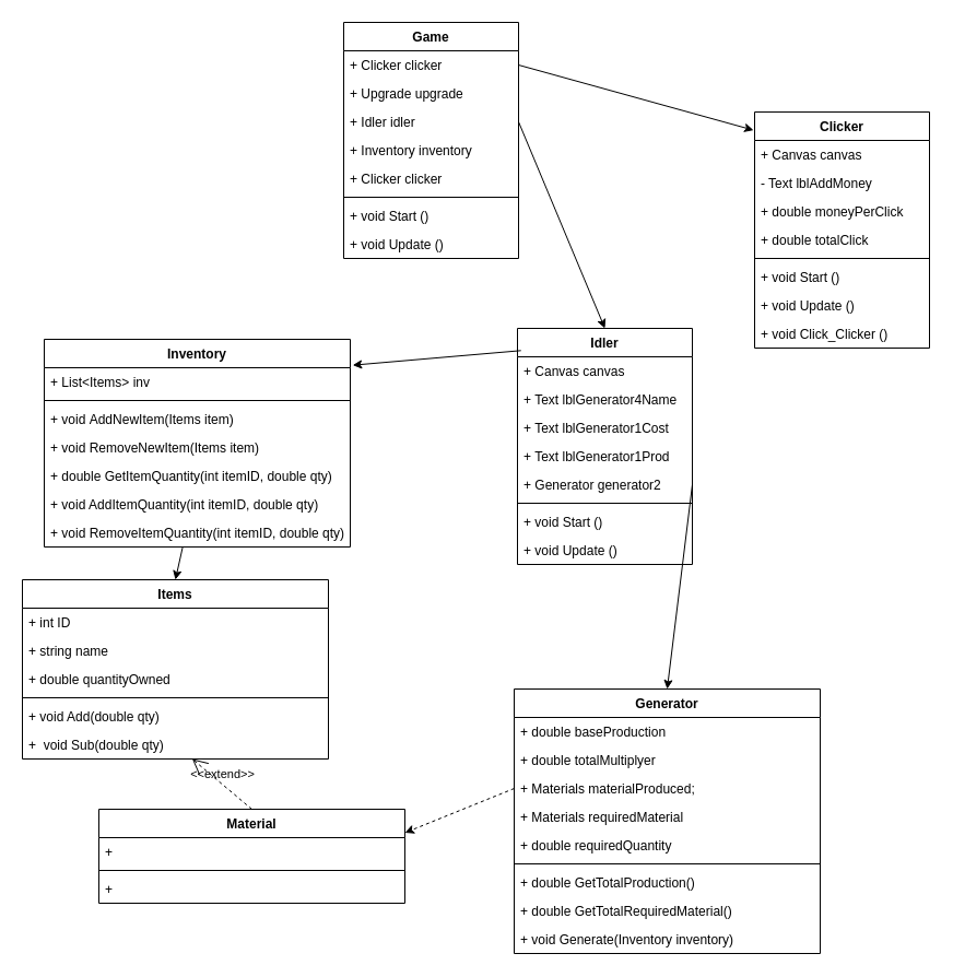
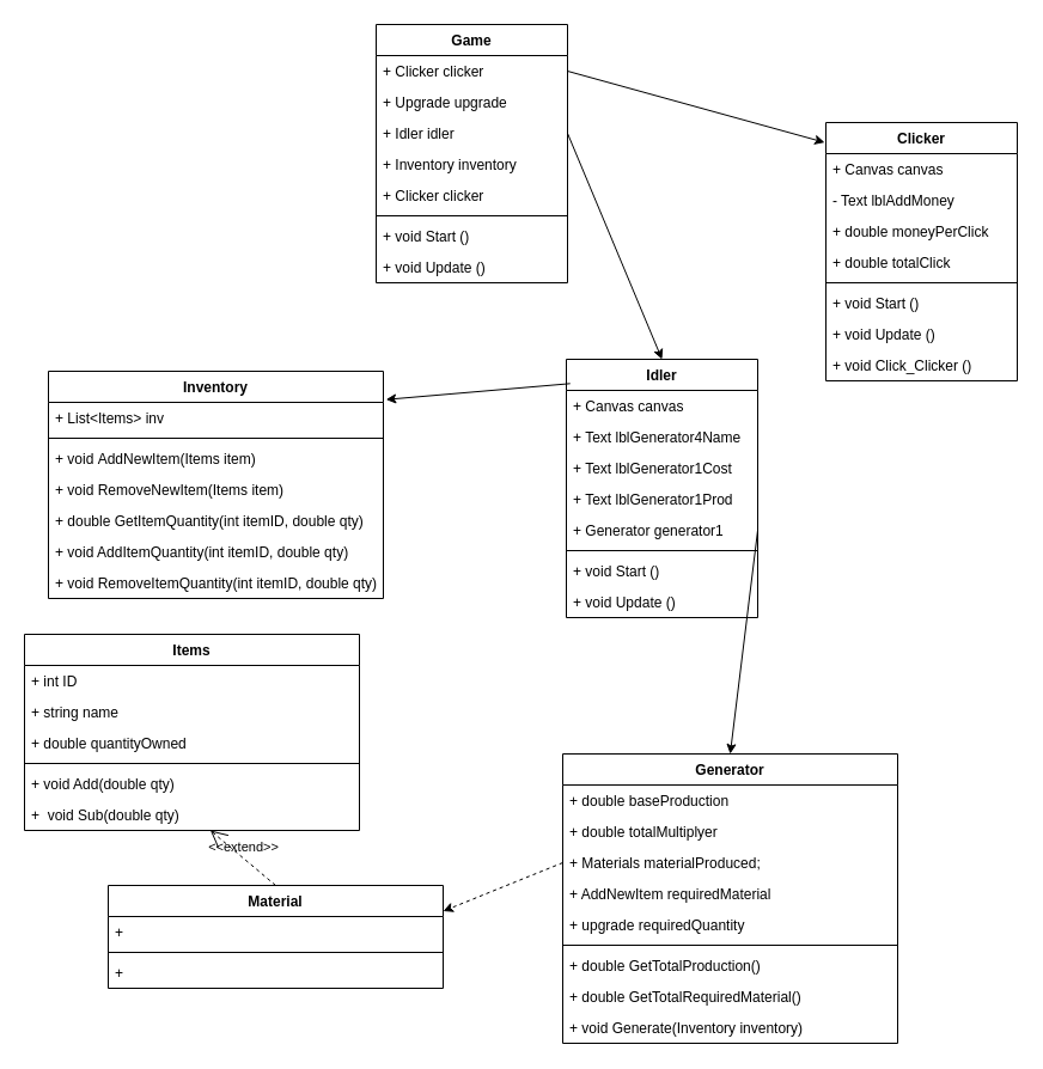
- <mxCell id="58" value="+ Generator generator2" style="text;strokeColor=none;fillColor=none;align=left;verticalAlign=top;spacingLeft=4;spacingRight=4;overflow=hidden;rotatable=0;points=[[0,0.5],[1,0.5]];portConstraint=eastwest;" vertex="1" parent="53"><mxGeometry y="130" width="160" height="26" as="geometry" /></mxCell>
+ <mxCell id="58" value="+ Generator generator1" style="text;strokeColor=none;fillColor=none;align=left;verticalAlign=top;spacingLeft=4;spacingRight=4;overflow=hidden;rotatable=0;points=[[0,0.5],[1,0.5]];portConstraint=eastwest;" vertex="1" parent="53"><mxGeometry y="130" width="160" height="26" as="geometry" /></mxCell>
- <mxCell id="52" value="" style="endArrow=classic;html=1;exitX=0.452;exitY=1.021;exitDx=0;exitDy=0;entryX=0.5;entryY=0;entryDx=0;entryDy=0;exitPerimeter=0;" edge="1" parent="1" source="28" target="29"><mxGeometry width="50" height="50" relative="1" as="geometry"><mxPoint x="420" y="207" as="sourcePoint" /><mxPoint x="180" y="280" as="targetPoint" /></mxGeometry></mxCell>
- <mxCell id="40" value="+ Materials requiredMaterial" style="text;strokeColor=none;fillColor=none;align=left;verticalAlign=top;spacingLeft=4;spacingRight=4;overflow=hidden;rotatable=0;points=[[0,0.5],[1,0.5]];portConstraint=eastwest;" vertex="1" parent="36"><mxGeometry y="104" width="280" height="26" as="geometry" /></mxCell>
+ <mxCell id="40" value="+ AddNewItem requiredMaterial" style="text;strokeColor=none;fillColor=none;align=left;verticalAlign=top;spacingLeft=4;spacingRight=4;overflow=hidden;rotatable=0;points=[[0,0.5],[1,0.5]];portConstraint=eastwest;" vertex="1" parent="36"><mxGeometry y="104" width="280" height="26" as="geometry" /></mxCell>
- <mxCell id="41" value="+ double requiredQuantity" style="text;strokeColor=none;fillColor=none;align=left;verticalAlign=top;spacingLeft=4;spacingRight=4;overflow=hidden;rotatable=0;points=[[0,0.5],[1,0.5]];portConstraint=eastwest;" vertex="1" parent="36"><mxGeometry y="130" width="280" height="26" as="geometry" /></mxCell>
+ <mxCell id="41" value="+ upgrade requiredQuantity" style="text;strokeColor=none;fillColor=none;align=left;verticalAlign=top;spacingLeft=4;spacingRight=4;overflow=hidden;rotatable=0;points=[[0,0.5],[1,0.5]];portConstraint=eastwest;" vertex="1" parent="36"><mxGeometry y="130" width="280" height="26" as="geometry" /></mxCell>
